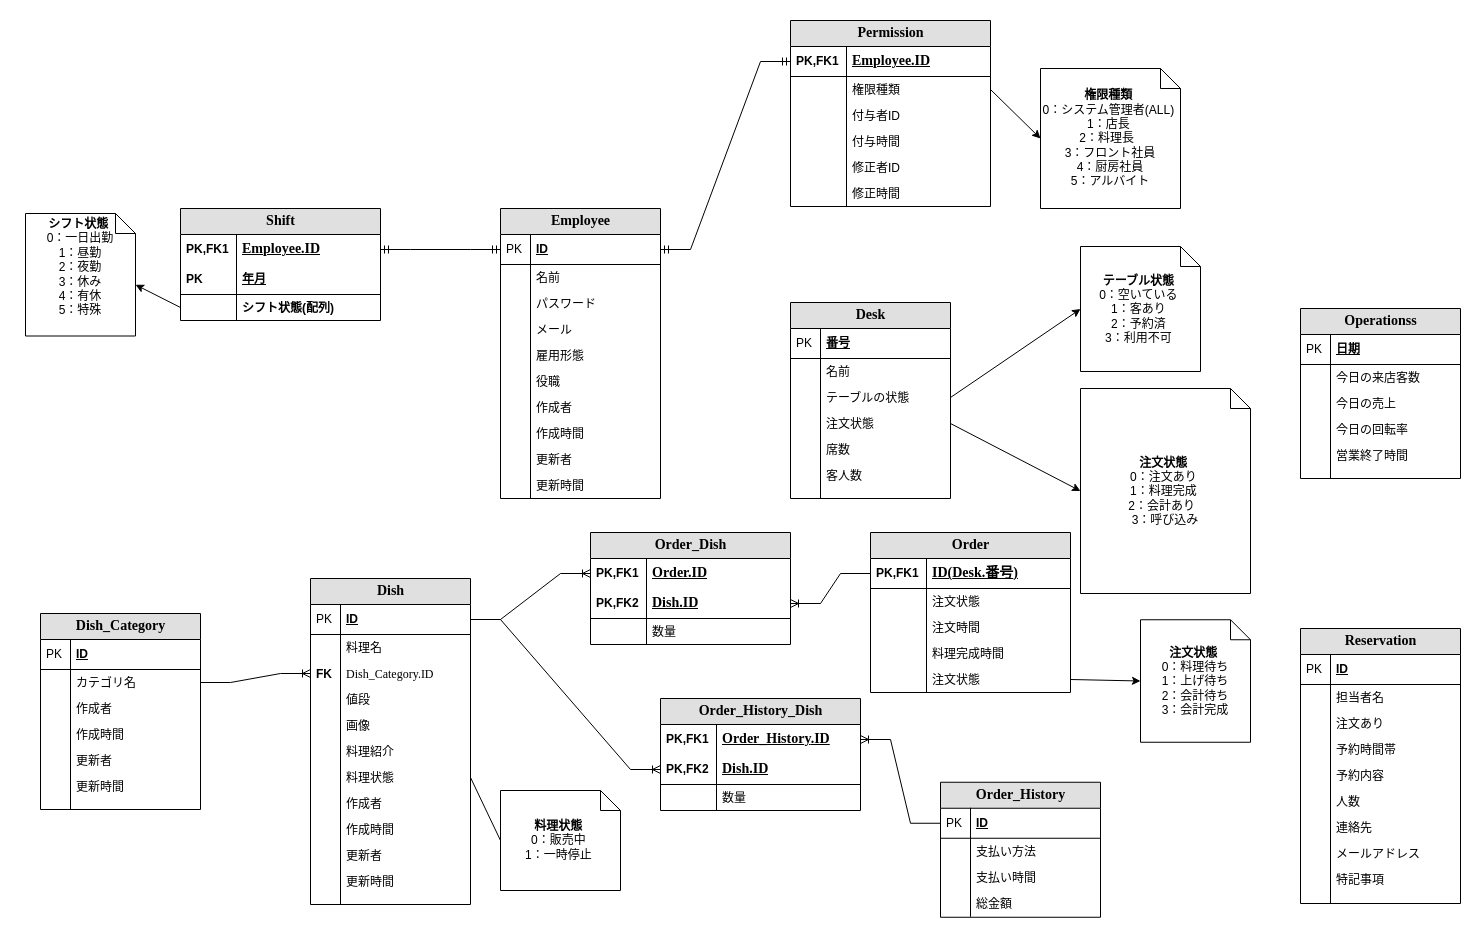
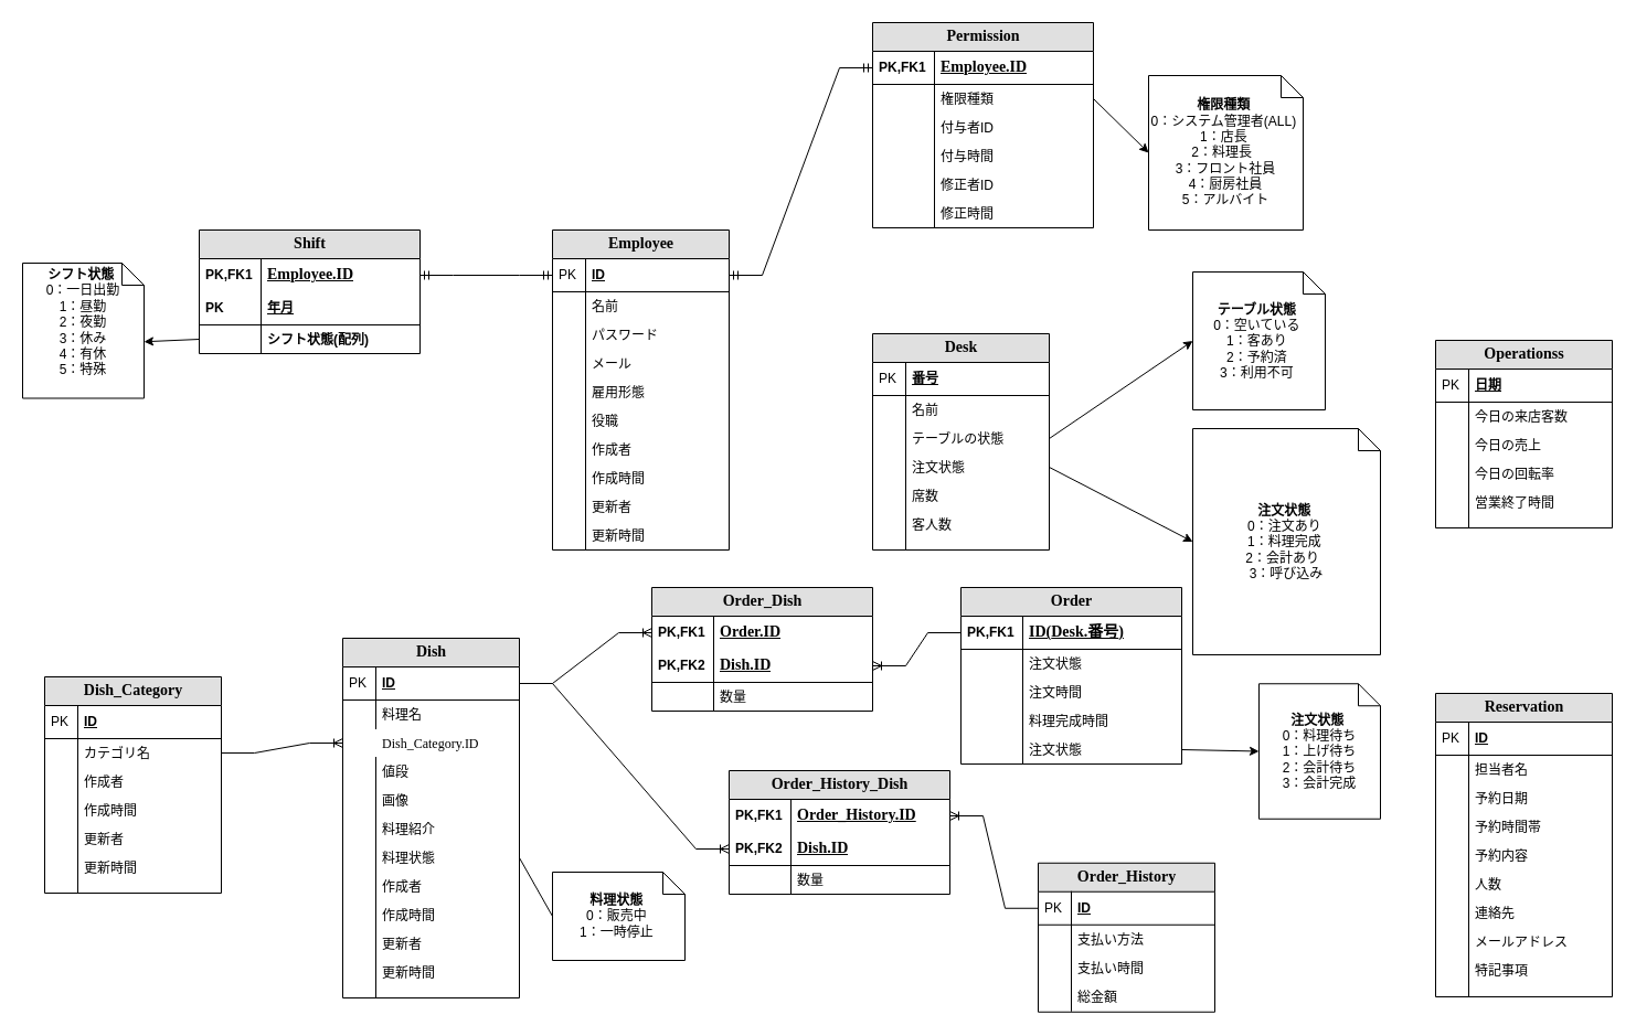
- <mxCell id="157" value="&lt;b&gt;シフト状態&lt;/b&gt;&amp;nbsp;&lt;div&gt;&lt;div&gt;0：一日出勤&lt;/div&gt;&lt;div&gt;1：昼勤&lt;/div&gt;&lt;div&gt;2：夜勤&lt;/div&gt;&lt;div&gt;3：休み&lt;/div&gt;&lt;/div&gt;&lt;div&gt;4：有休&lt;/div&gt;&lt;div&gt;&lt;div&gt;5：特殊&lt;/div&gt;&lt;div&gt;&lt;br&gt;&lt;/div&gt;&lt;/div&gt;" style="shape=note;size=20;whiteSpace=wrap;html=1;" vertex="1" parent="1"><mxGeometry x="25" y="213" width="110" height="122.5" as="geometry" /></mxCell>
+ <mxCell id="157" value="&lt;b&gt;シフト状態&lt;/b&gt;&amp;nbsp;&lt;div&gt;&lt;div&gt;0：一日出勤&lt;/div&gt;&lt;div&gt;1：昼勤&lt;/div&gt;&lt;div&gt;2：夜勤&lt;/div&gt;&lt;div&gt;3：休み&lt;/div&gt;&lt;/div&gt;&lt;div&gt;4：有休&lt;/div&gt;&lt;div&gt;&lt;div&gt;5：特殊&lt;/div&gt;&lt;div&gt;&lt;br&gt;&lt;/div&gt;&lt;/div&gt;" style="shape=note;size=20;whiteSpace=wrap;html=1;" vertex="1" parent="1"><mxGeometry x="20" y="238" width="110" height="122.5" as="geometry" /></mxCell>
- <mxCell id="59" value="&lt;span style=&quot;font-weight: 700;&quot;&gt;FK&lt;/span&gt;" style="shape=partialRectangle;top=0;left=0;bottom=0;html=1;fillColor=none;align=left;verticalAlign=top;spacingLeft=4;spacingRight=4;whiteSpace=wrap;overflow=hidden;rotatable=0;points=[];portConstraint=eastwest;part=1;" vertex="1" connectable="0" parent="58"><mxGeometry width="30" height="26" as="geometry" /></mxCell>
- <mxCell id="130" value="&lt;span&gt;&lt;/span&gt;&lt;span&gt;&lt;/span&gt;&lt;span&gt;&lt;/span&gt;&lt;span style=&quot;white-space-collapse: preserve;&quot;&gt;注文あり&lt;/span&gt;" style="shape=partialRectangle;top=0;left=0;right=0;bottom=0;html=1;align=left;verticalAlign=top;fillColor=none;spacingLeft=34;spacingRight=4;whiteSpace=wrap;overflow=hidden;rotatable=0;points=[[0,0.5],[1,0.5]];portConstraint=eastwest;dropTarget=0;" vertex="1" parent="125"><mxGeometry y="82" width="160" height="26" as="geometry" /></mxCell>
+ <mxCell id="130" value="&lt;span&gt;&lt;/span&gt;&lt;span&gt;&lt;/span&gt;&lt;span&gt;&lt;/span&gt;&lt;span style=&quot;white-space-collapse: preserve;&quot;&gt;予約日期&lt;/span&gt;" style="shape=partialRectangle;top=0;left=0;right=0;bottom=0;html=1;align=left;verticalAlign=top;fillColor=none;spacingLeft=34;spacingRight=4;whiteSpace=wrap;overflow=hidden;rotatable=0;points=[[0,0.5],[1,0.5]];portConstraint=eastwest;dropTarget=0;" vertex="1" parent="125"><mxGeometry y="82" width="160" height="26" as="geometry" /></mxCell>
- <mxCell id="156" value="&lt;span style=&quot;text-align: left;&quot;&gt;&lt;b&gt;料理&lt;/b&gt;&lt;/span&gt;&lt;span style=&quot;text-align: left;&quot;&gt;&lt;b&gt;状態&lt;/b&gt;&lt;/span&gt;&amp;nbsp;&lt;div&gt;&lt;span style=&quot;background-color: initial;&quot;&gt;0：販売中&amp;nbsp;&lt;/span&gt;&lt;/div&gt;&lt;div&gt;&lt;span style=&quot;background-color: initial;&quot;&gt;1：&lt;/span&gt;&lt;span style=&quot;background-color: initial;&quot;&gt;一時停止&lt;/span&gt;&lt;span style=&quot;background-color: initial;&quot;&gt;&amp;nbsp;&lt;/span&gt;&lt;/div&gt;&lt;span&gt;&lt;/span&gt;" style="shape=note;size=20;whiteSpace=wrap;html=1;" vertex="1" parent="1"><mxGeometry x="500" y="790" width="120" height="100" as="geometry" /></mxCell>
+ <mxCell id="156" value="&lt;span style=&quot;text-align: left;&quot;&gt;&lt;b&gt;料理&lt;/b&gt;&lt;/span&gt;&lt;span style=&quot;text-align: left;&quot;&gt;&lt;b&gt;状態&lt;/b&gt;&lt;/span&gt;&amp;nbsp;&lt;div&gt;&lt;span style=&quot;background-color: initial;&quot;&gt;0：販売中&amp;nbsp;&lt;/span&gt;&lt;/div&gt;&lt;div&gt;&lt;span style=&quot;background-color: initial;&quot;&gt;1：&lt;/span&gt;&lt;span style=&quot;background-color: initial;&quot;&gt;一時停止&lt;/span&gt;&lt;span style=&quot;background-color: initial;&quot;&gt;&amp;nbsp;&lt;/span&gt;&lt;/div&gt;&lt;span&gt;&lt;/span&gt;" style="shape=note;size=20;whiteSpace=wrap;html=1;" vertex="1" parent="1"><mxGeometry x="500" y="790" width="120" height="80" as="geometry" /></mxCell>
